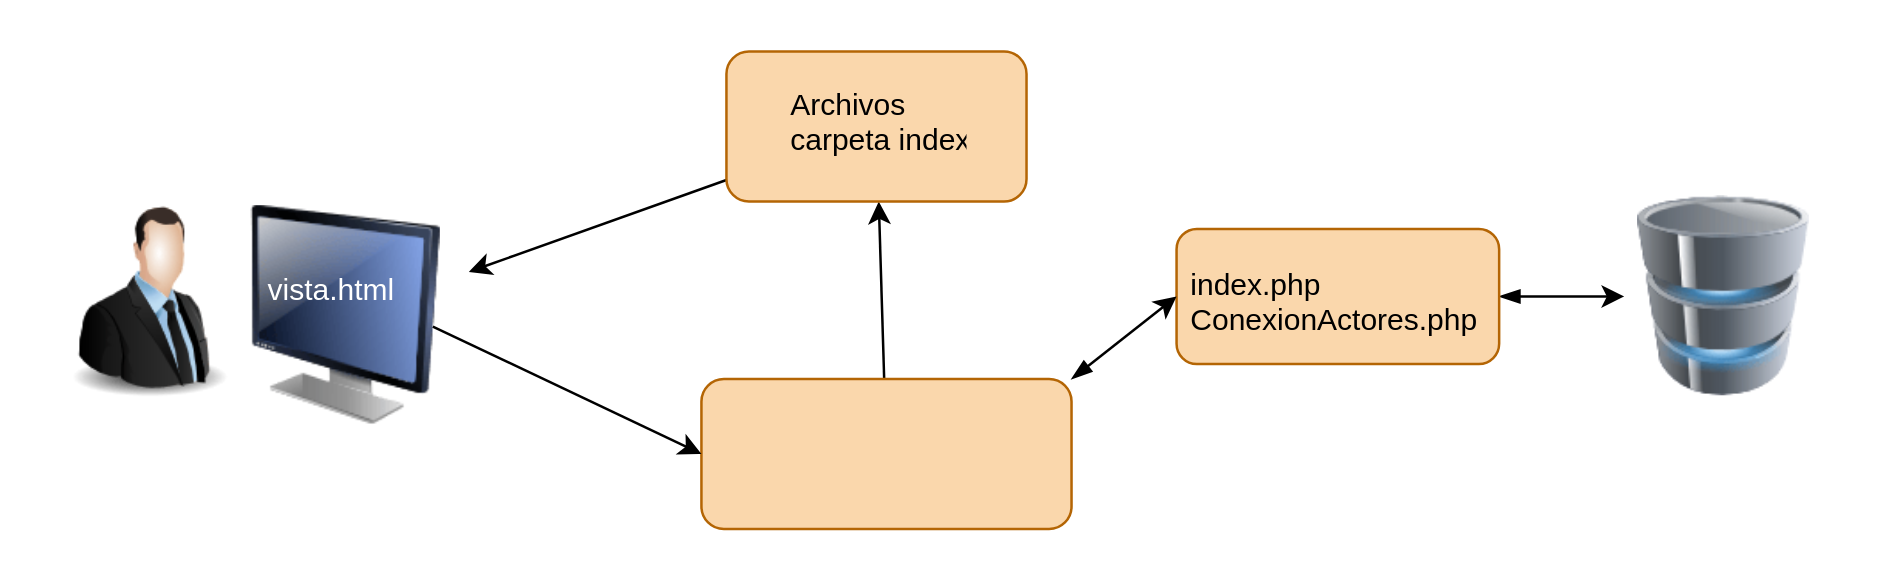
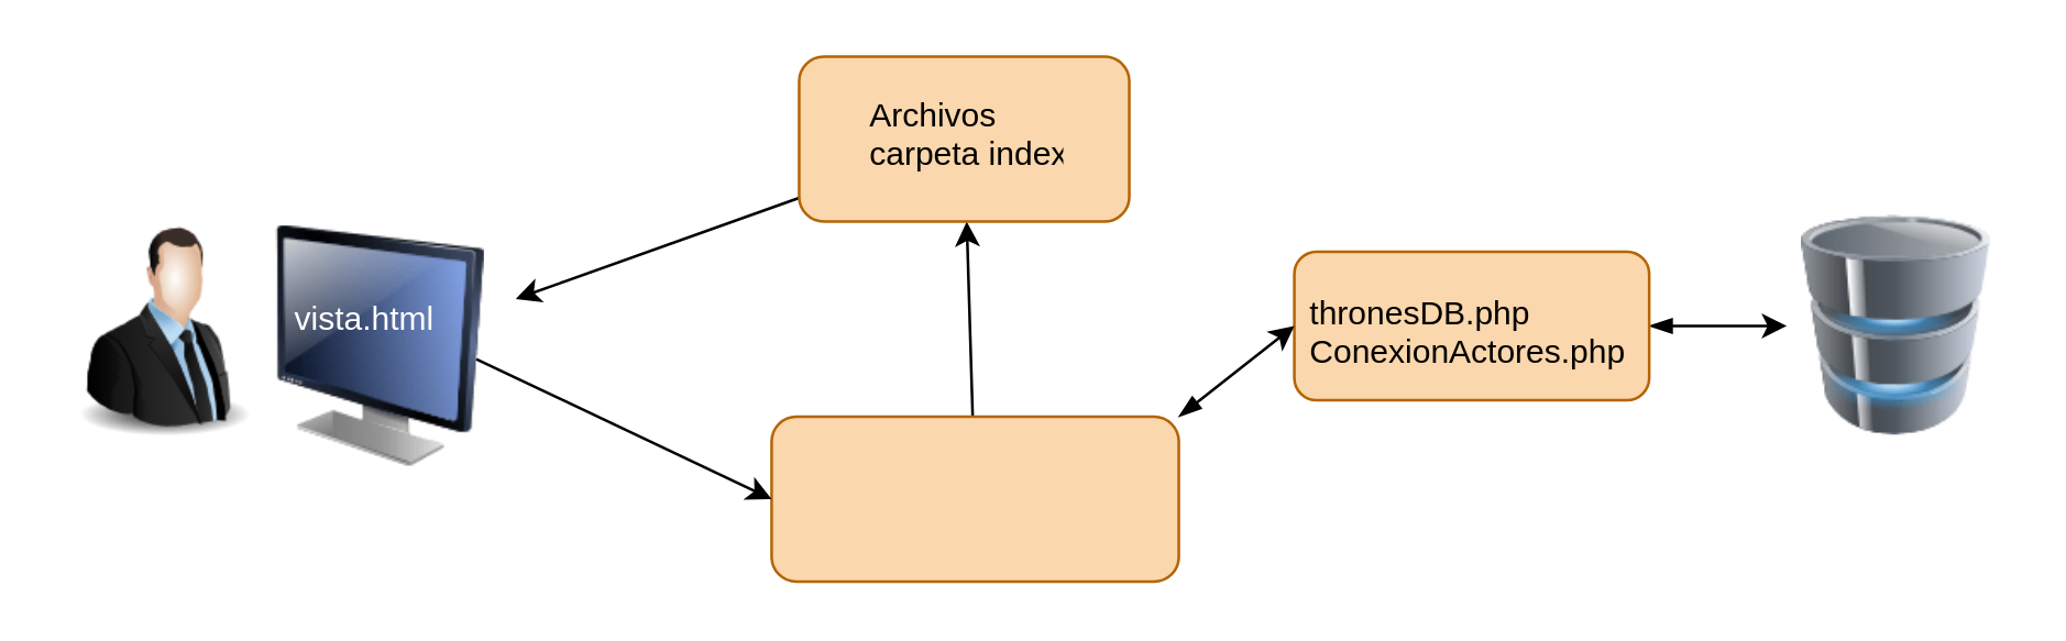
- <mxCell id="15" value="index.php&#10;ConexionActores.php" style="text;strokeColor=none;fillColor=none;align=left;verticalAlign=middle;spacingLeft=4;spacingRight=4;overflow=hidden;points=[[0,0.5],[1,0.5]];portConstraint=eastwest;rotatable=0;fontColor=#000000;" vertex="1" parent="1"><mxGeometry x="470" y="105" width="138" height="30" as="geometry" /></mxCell>
+ <mxCell id="15" value="thronesDB.php&#10;ConexionActores.php" style="text;strokeColor=none;fillColor=none;align=left;verticalAlign=middle;spacingLeft=4;spacingRight=4;overflow=hidden;points=[[0,0.5],[1,0.5]];portConstraint=eastwest;rotatable=0;fontColor=#000000;" vertex="1" parent="1"><mxGeometry x="470" y="105" width="138" height="30" as="geometry" /></mxCell>
